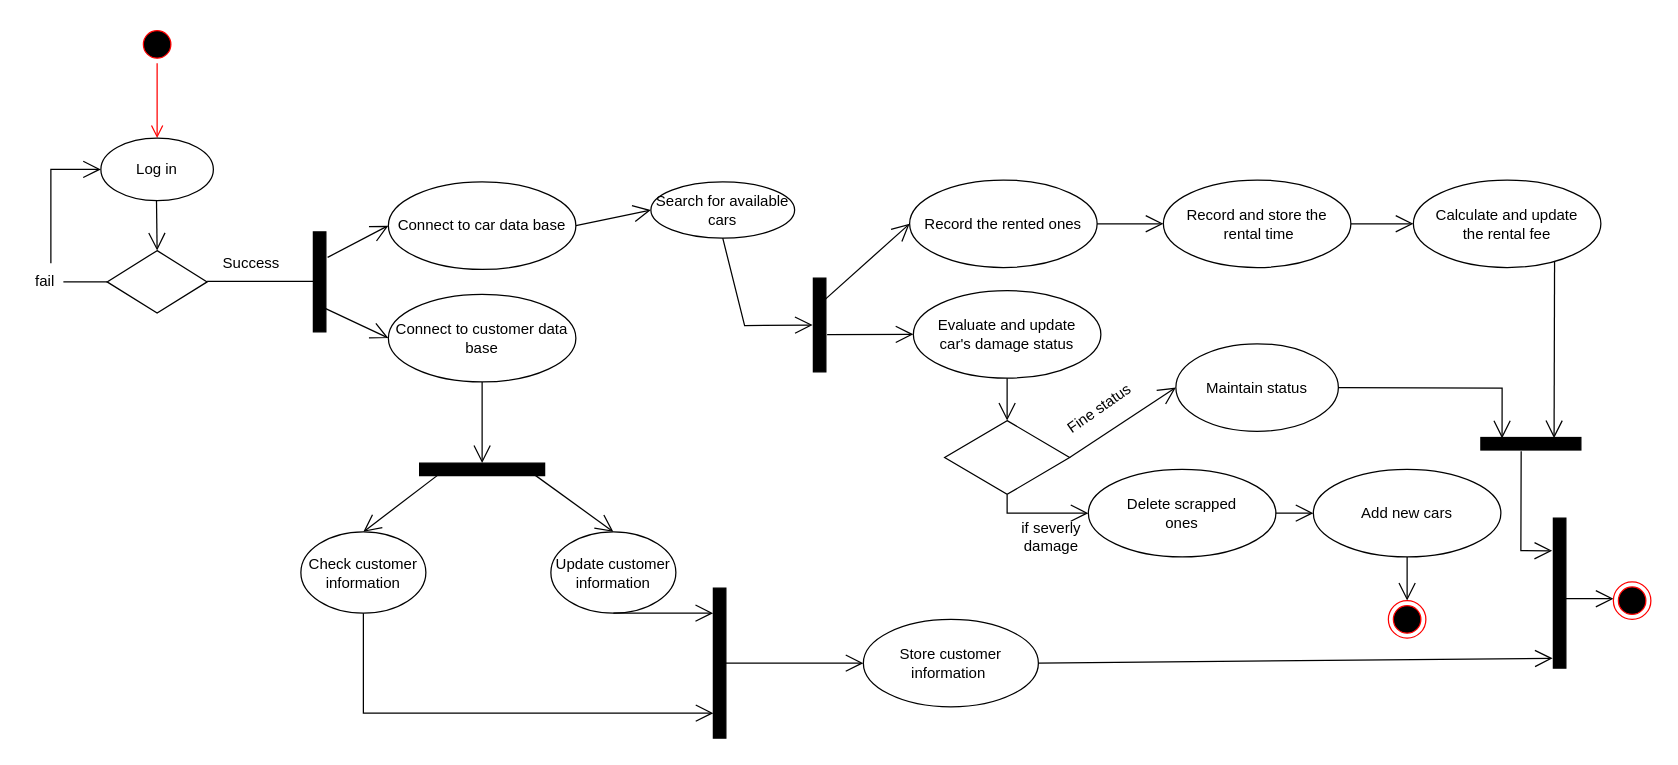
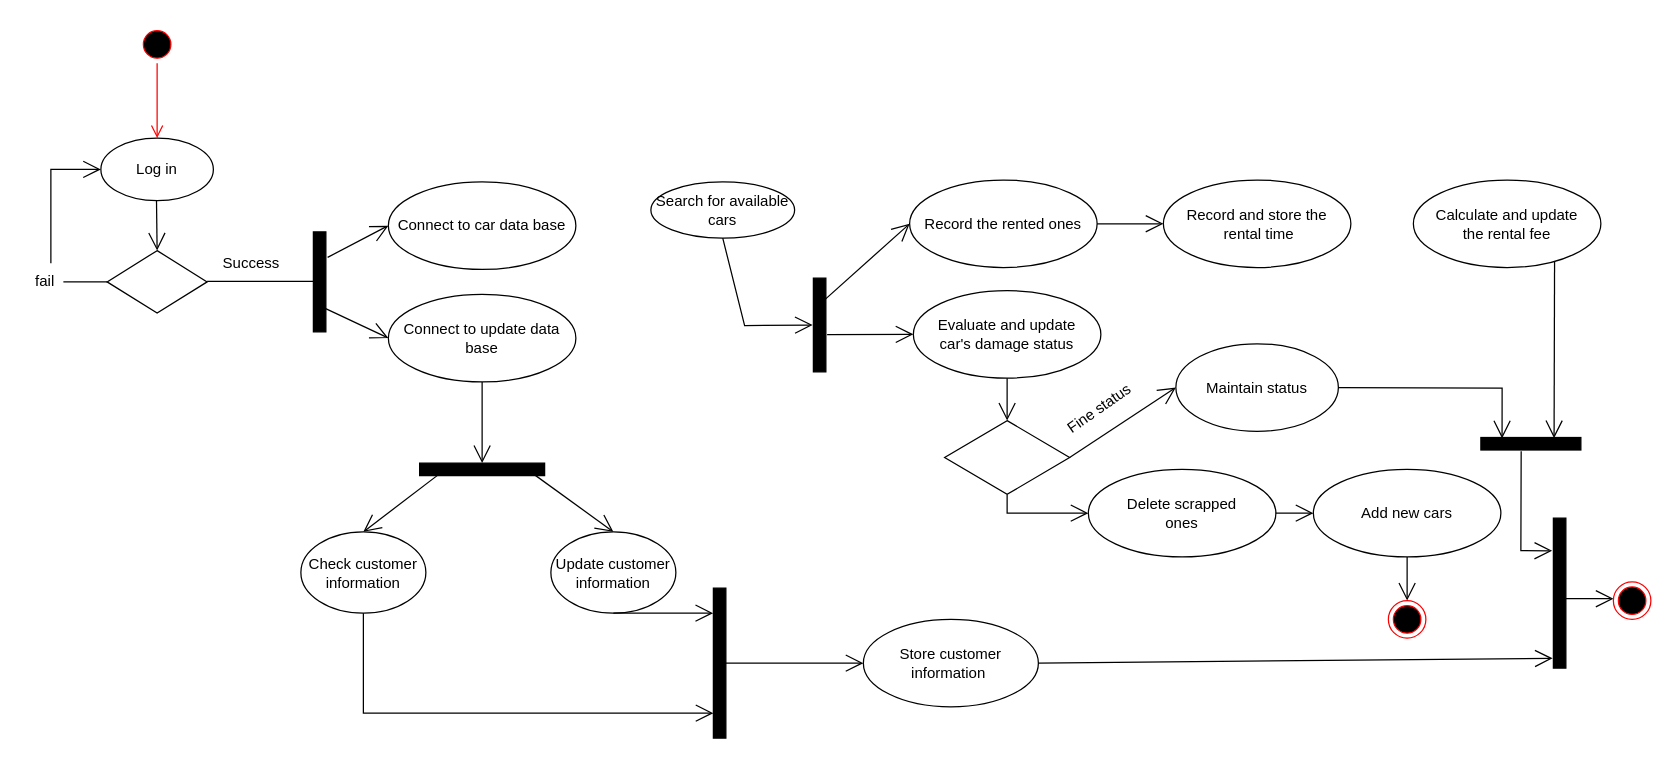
- <mxCell id="27" value="" style="endArrow=open;endFill=1;endSize=12;html=1;rounded=0;exitX=1;exitY=0.5;exitDx=0;exitDy=0;entryX=0;entryY=0.5;entryDx=0;entryDy=0;" edge="1" parent="1" source="15" target="28"><mxGeometry width="160" relative="1" as="geometry"><mxPoint x="620" y="144.5" as="sourcePoint" /><mxPoint x="640" y="100" as="targetPoint" /><Array as="points" /></mxGeometry></mxCell>
- <mxCell id="35" value="" style="endArrow=open;endFill=1;endSize=12;html=1;rounded=0;exitX=1;exitY=0.5;exitDx=0;exitDy=0;entryX=0;entryY=0.5;entryDx=0;entryDy=0;" edge="1" parent="1" source="32" target="36"><mxGeometry width="160" relative="1" as="geometry"><mxPoint x="1520" y="34.5" as="sourcePoint" /><mxPoint x="1380" y="50" as="targetPoint" /></mxGeometry></mxCell>
- <mxCell id="14" value="&lt;div&gt;&lt;span&gt;Connect to customer data base&lt;/span&gt;&lt;/div&gt;" style="ellipse;whiteSpace=wrap;html=1;fillColor=#FFFFFF;align=center;" vertex="1" parent="1"><mxGeometry x="310" y="235" width="150" height="70" as="geometry" /></mxCell>
+ <mxCell id="14" value="&lt;div&gt;&lt;span&gt;Connect to update data base&lt;/span&gt;&lt;/div&gt;" style="ellipse;whiteSpace=wrap;html=1;fillColor=#FFFFFF;align=center;" vertex="1" parent="1"><mxGeometry x="310" y="235" width="150" height="70" as="geometry" /></mxCell>
- <mxCell id="42" value="if severly&lt;br&gt;damage" style="text;html=1;align=center;verticalAlign=middle;resizable=0;points=[];autosize=1;strokeColor=none;fillColor=none;" vertex="1" parent="1"><mxGeometry x="810" y="414" width="60" height="30" as="geometry" /></mxCell>
